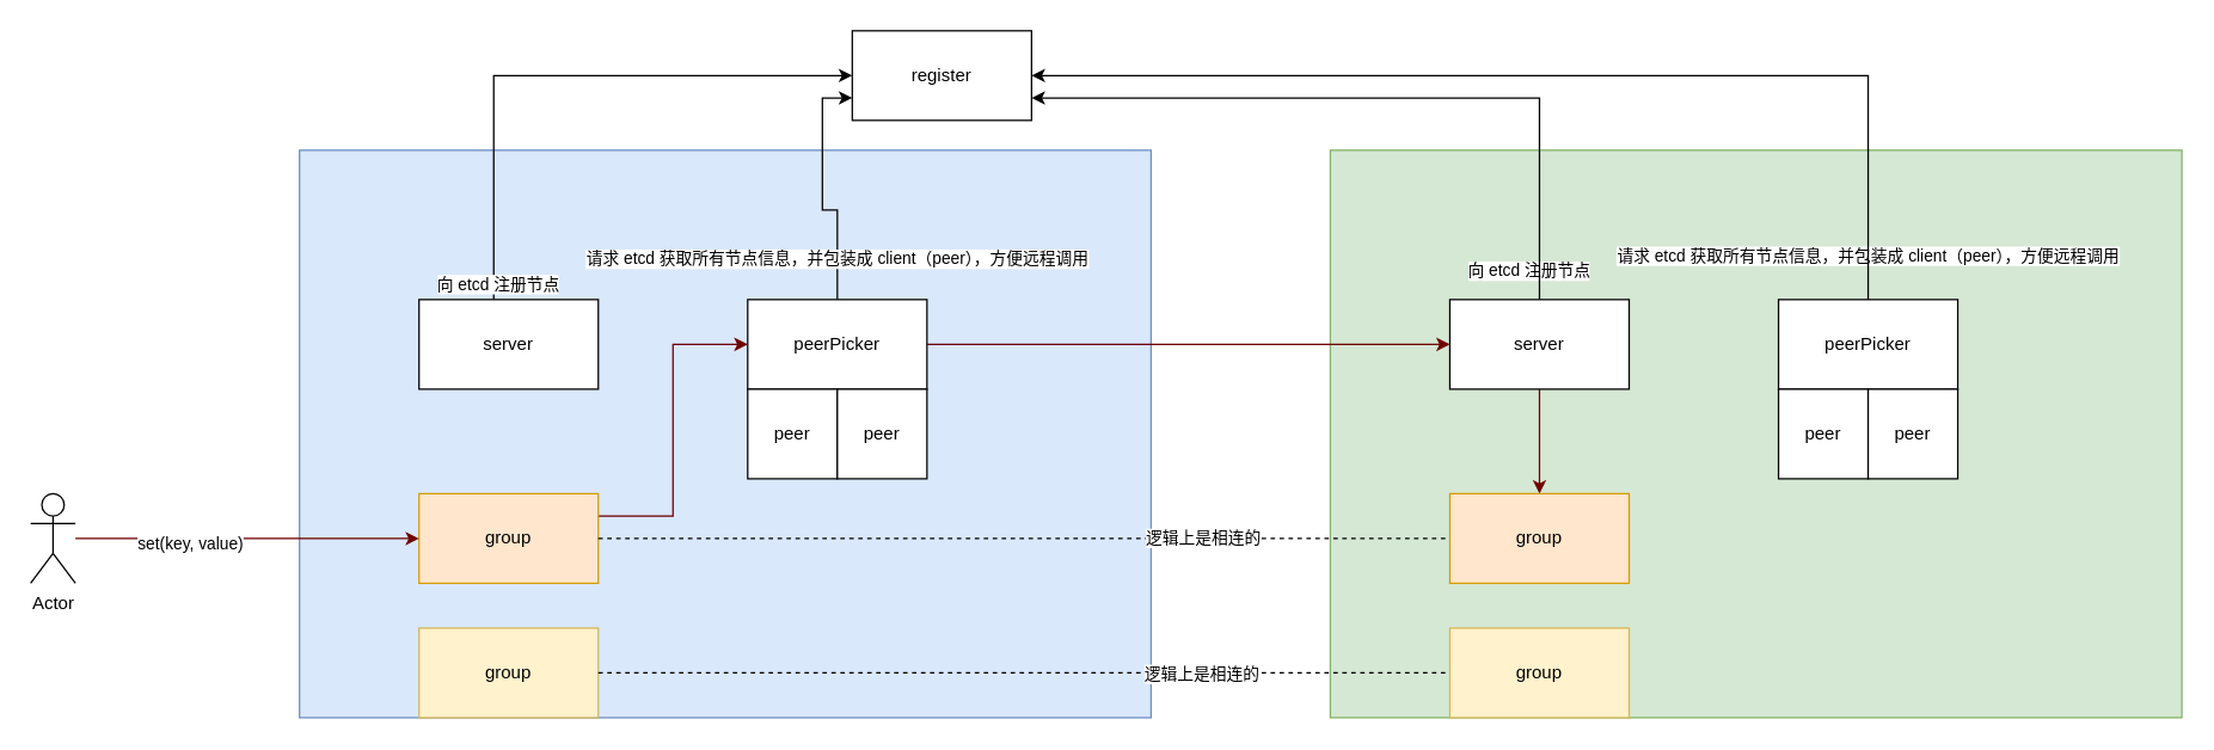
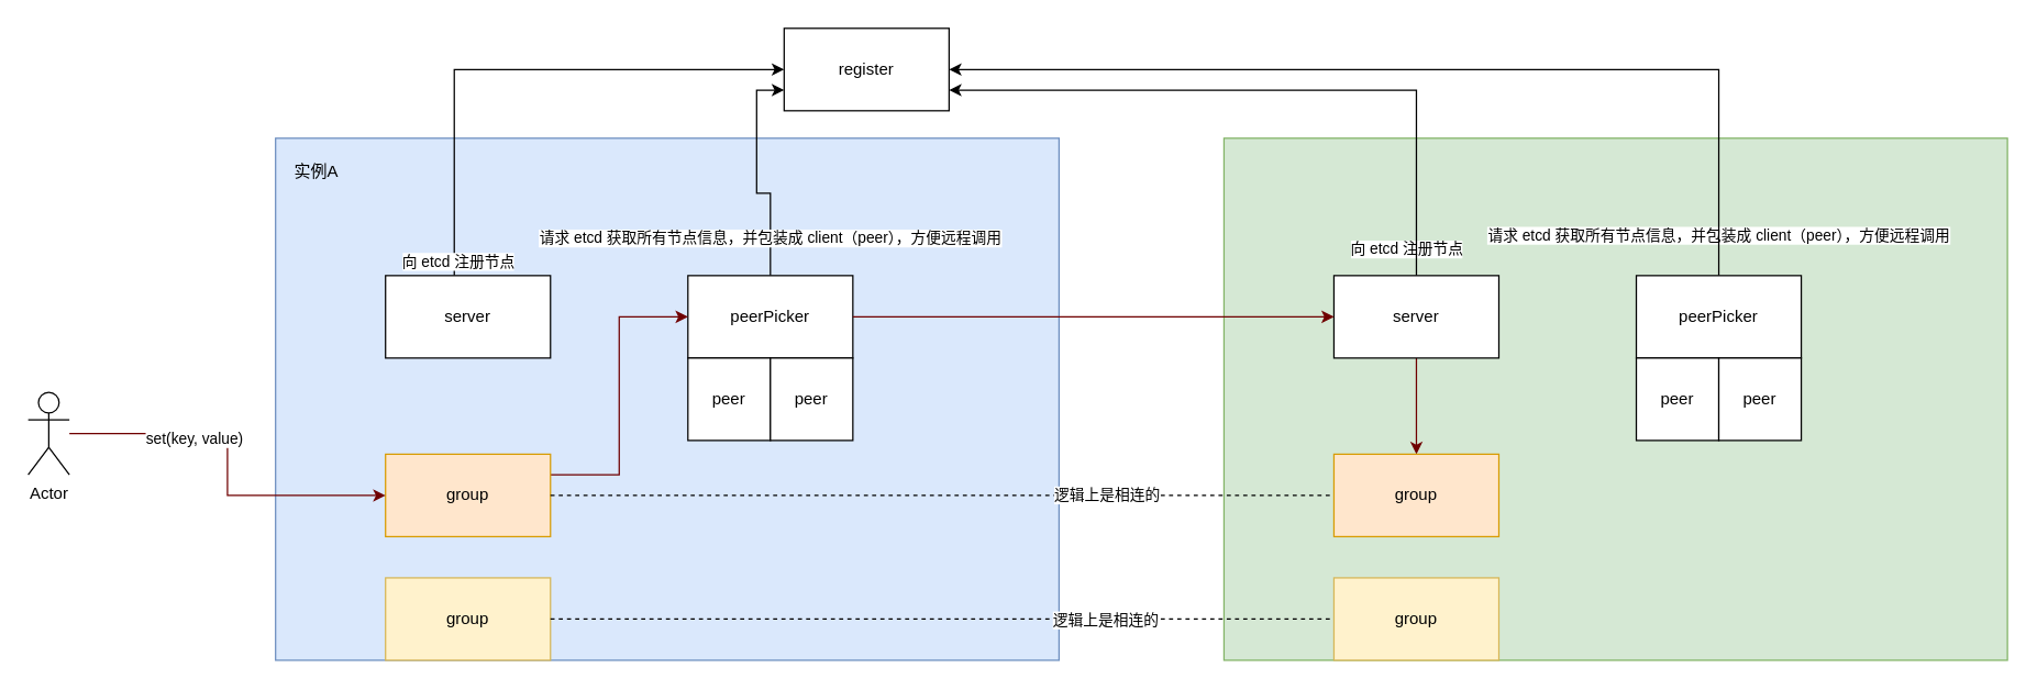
+ <mxCell id="13" value="实例A" style="text;html=1;align=center;verticalAlign=middle;whiteSpace=wrap;rounded=0;" vertex="1" parent="1"><mxGeometry x="200" y="110" width="60" height="30" as="geometry" /></mxCell>
- <mxCell id="36" value="Actor" style="shape=umlActor;verticalLabelPosition=bottom;verticalAlign=top;html=1;outlineConnect=0;" vertex="1" parent="1"><mxGeometry x="20" y="330" width="30" height="60" as="geometry" /></mxCell>
+ <mxCell id="36" value="Actor" style="shape=umlActor;verticalLabelPosition=bottom;verticalAlign=top;html=1;outlineConnect=0;" vertex="1" parent="1"><mxGeometry x="20" y="285" width="30" height="60" as="geometry" /></mxCell>
